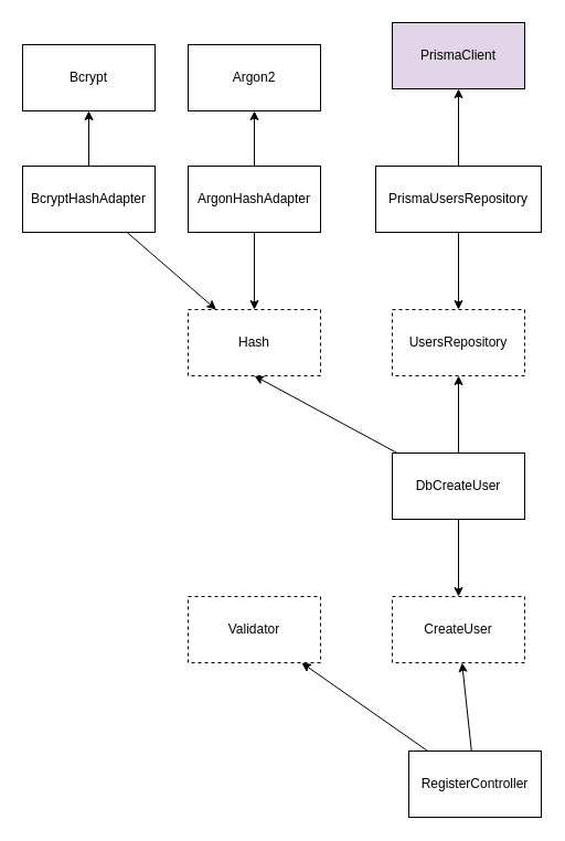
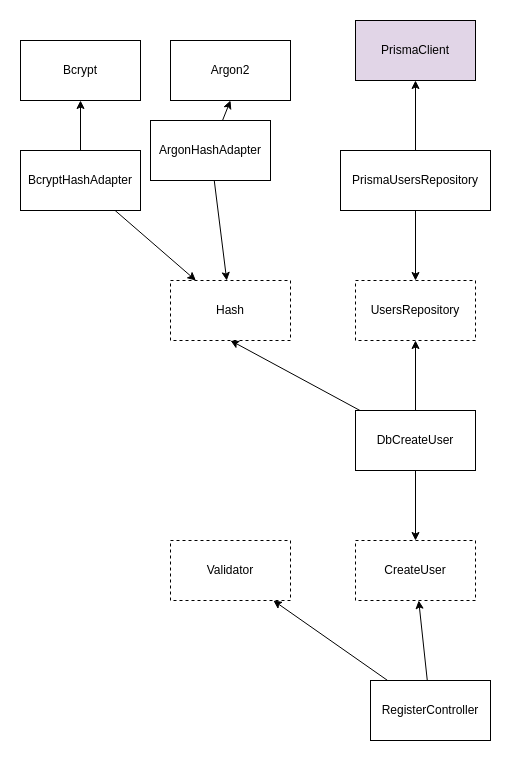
- <mxCell id="19" value="ArgonHashAdapter" style="rounded=0;whiteSpace=wrap;html=1;" vertex="1" parent="1"><mxGeometry x="170" y="150" width="120" height="60" as="geometry" /></mxCell>
+ <mxCell id="19" value="ArgonHashAdapter" style="rounded=0;whiteSpace=wrap;html=1;" vertex="1" parent="1"><mxGeometry x="150" y="120" width="120" height="60" as="geometry" /></mxCell>
